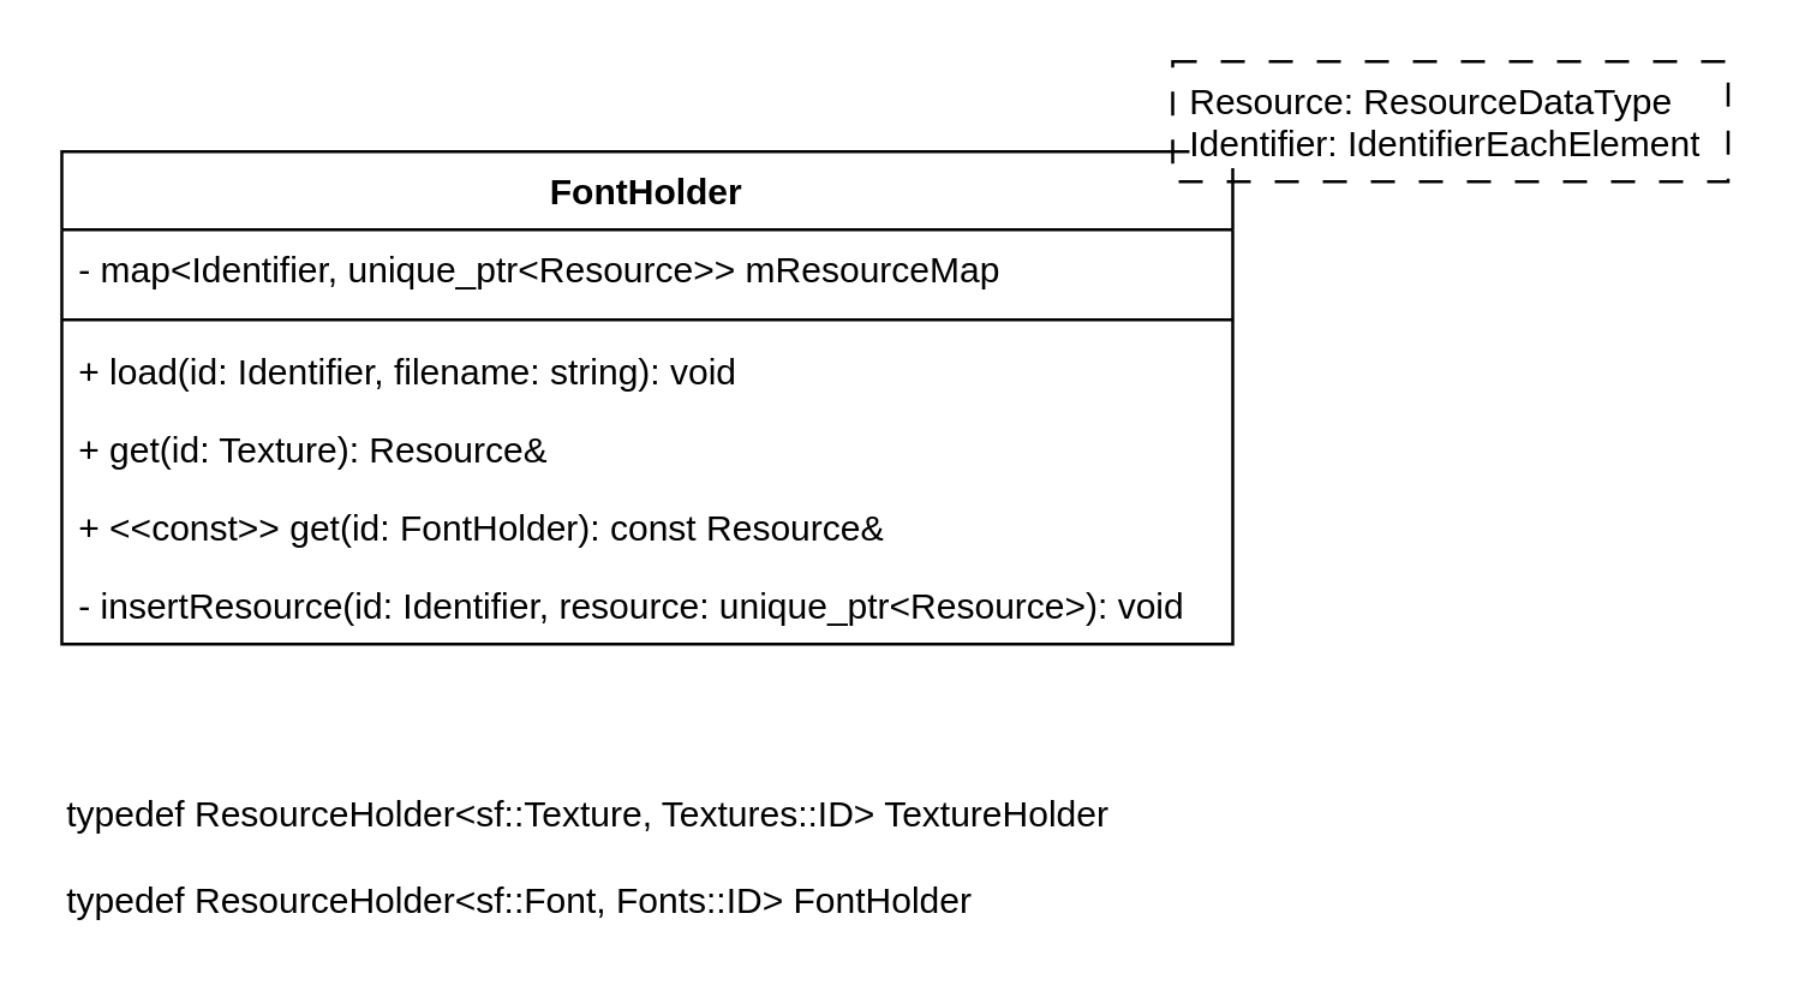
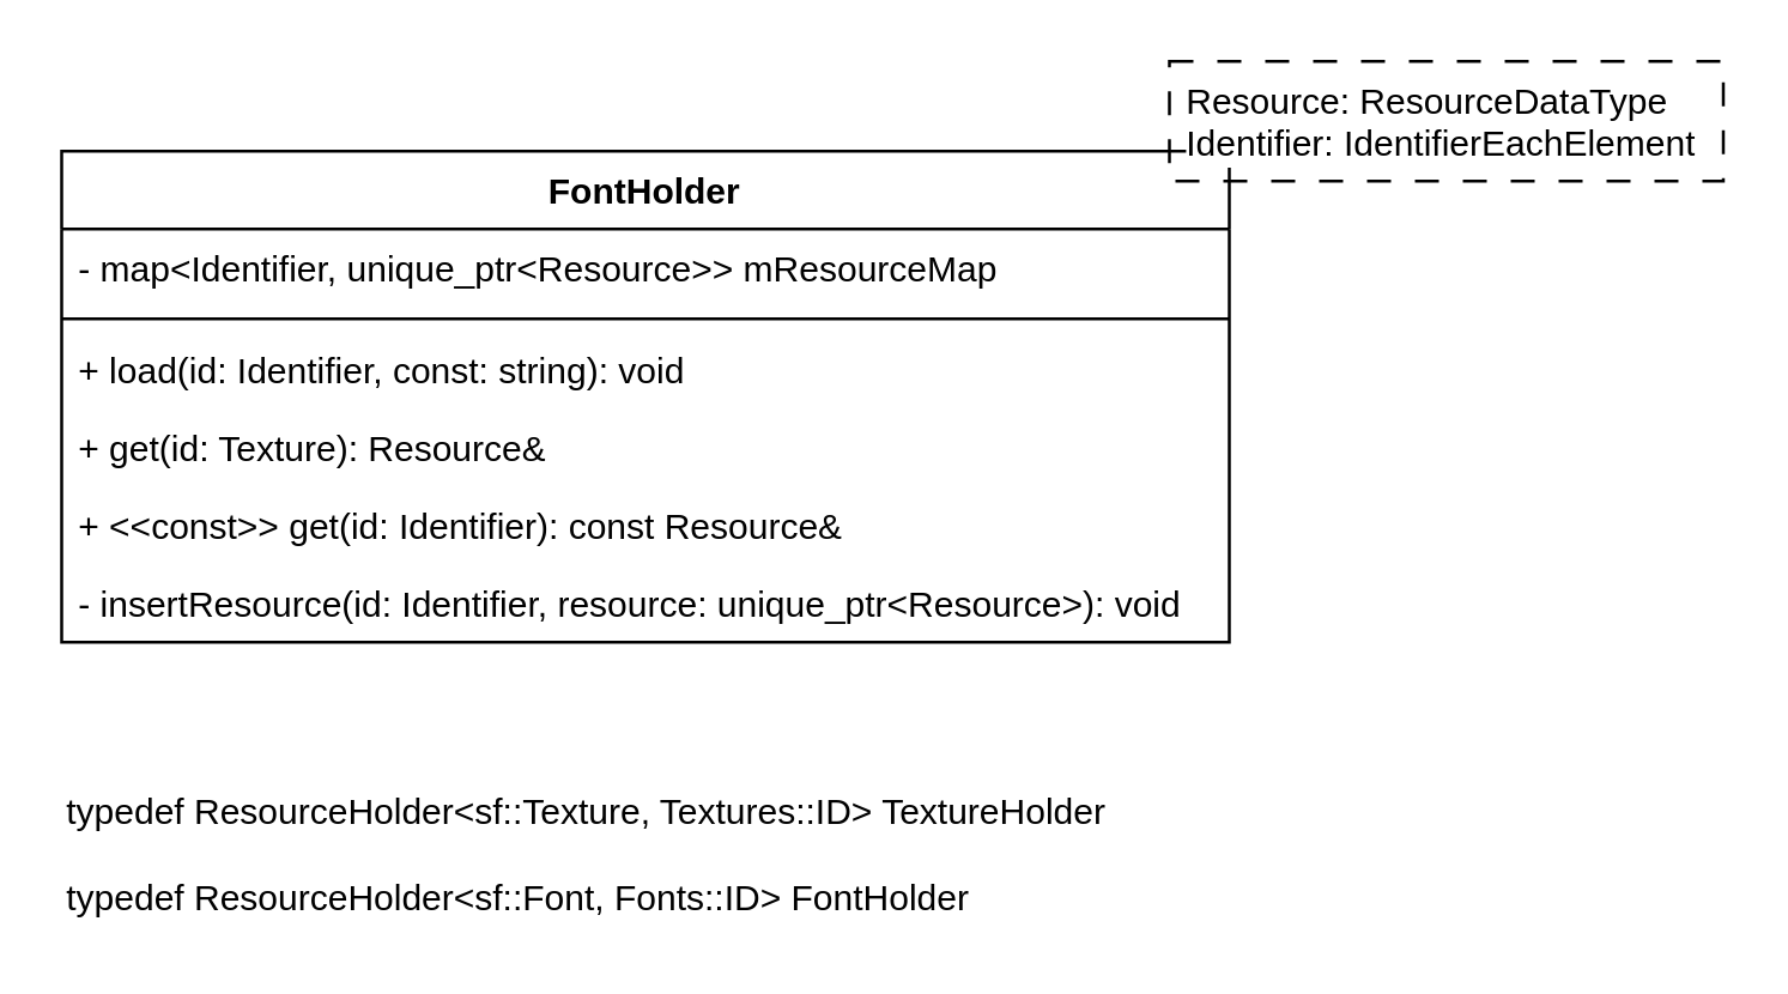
- <mxCell id="5" value="+ load(id: Identifier, filename: string): void" style="text;strokeColor=none;fillColor=none;align=left;verticalAlign=top;spacingLeft=4;spacingRight=4;overflow=hidden;rotatable=0;points=[[0,0.5],[1,0.5]];portConstraint=eastwest;whiteSpace=wrap;html=1;" vertex="1" parent="2"><mxGeometry y="60" width="390" height="26" as="geometry" /></mxCell>
+ <mxCell id="5" value="+ load(id: Identifier, const: string): void" style="text;strokeColor=none;fillColor=none;align=left;verticalAlign=top;spacingLeft=4;spacingRight=4;overflow=hidden;rotatable=0;points=[[0,0.5],[1,0.5]];portConstraint=eastwest;whiteSpace=wrap;html=1;" vertex="1" parent="2"><mxGeometry y="60" width="390" height="26" as="geometry" /></mxCell>
- <mxCell id="7" value="+ &amp;lt;&amp;lt;const&amp;gt;&amp;gt; get(id: FontHolder): const Resource&amp;amp;" style="text;strokeColor=none;fillColor=none;align=left;verticalAlign=top;spacingLeft=4;spacingRight=4;overflow=hidden;rotatable=0;points=[[0,0.5],[1,0.5]];portConstraint=eastwest;whiteSpace=wrap;html=1;" vertex="1" parent="2"><mxGeometry y="112" width="390" height="26" as="geometry" /></mxCell>
+ <mxCell id="7" value="+ &amp;lt;&amp;lt;const&amp;gt;&amp;gt; get(id: Identifier): const Resource&amp;amp;" style="text;strokeColor=none;fillColor=none;align=left;verticalAlign=top;spacingLeft=4;spacingRight=4;overflow=hidden;rotatable=0;points=[[0,0.5],[1,0.5]];portConstraint=eastwest;whiteSpace=wrap;html=1;" vertex="1" parent="2"><mxGeometry y="112" width="390" height="26" as="geometry" /></mxCell>
